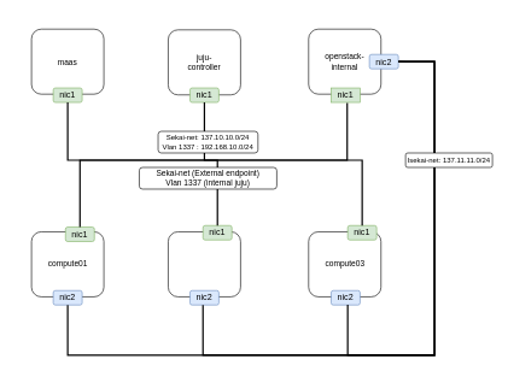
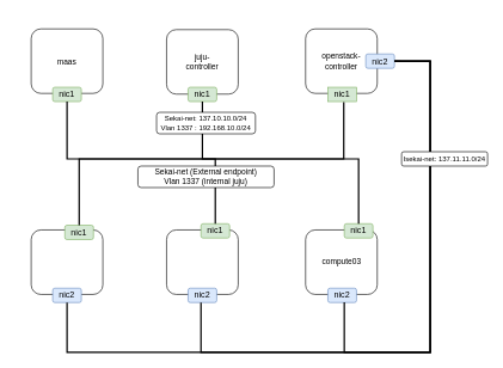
- <mxCell id="10" value="openstack-internal" style="text;html=1;strokeColor=none;fillColor=none;align=center;verticalAlign=middle;whiteSpace=wrap;rounded=0;fontSize=11;fontFamily=Helvetica;fontColor=default;" vertex="1" parent="6"><mxGeometry x="34" y="49.12" width="60" height="30" as="geometry" /></mxCell>
+ <mxCell id="10" value="openstack-controller" style="text;html=1;strokeColor=none;fillColor=none;align=center;verticalAlign=middle;whiteSpace=wrap;rounded=0;fontSize=11;fontFamily=Helvetica;fontColor=default;" vertex="1" parent="6"><mxGeometry x="34" y="49.12" width="60" height="30" as="geometry" /></mxCell>
- <mxCell id="39" value="&lt;font style=&quot;font-size: 10px;&quot;&gt;Sekai-net: 137.10.10.0/24&lt;br&gt;Vlan 1337 : 192.168.10.0/24&lt;br&gt;&lt;/font&gt;" style="text;html=1;strokeColor=default;fillColor=default;align=center;verticalAlign=middle;whiteSpace=wrap;rounded=1;fontSize=11;fontFamily=Helvetica;fontColor=default;strokeWidth=1;" vertex="1" parent="1"><mxGeometry x="218" y="181" width="138" height="30" as="geometry" /></mxCell>
+ <mxCell id="39" value="&lt;font style=&quot;font-size: 10px;&quot;&gt;Sekai-net: 137.10.10.0/24&lt;br&gt;Vlan 1337 : 192.168.10.0/24&lt;br&gt;&lt;/font&gt;" style="text;html=1;strokeColor=default;fillColor=default;align=center;verticalAlign=middle;whiteSpace=wrap;rounded=1;fontSize=11;fontFamily=Helvetica;fontColor=default;strokeWidth=1;" vertex="1" parent="1"><mxGeometry x="218" y="156" width="138" height="30" as="geometry" /></mxCell>
- <mxCell id="25" value="compute01" style="text;html=1;align=center;verticalAlign=middle;resizable=0;points=[];autosize=1;strokeColor=none;fillColor=none;fontSize=11;fontFamily=Helvetica;fontColor=default;" vertex="1" parent="21"><mxGeometry x="24" y="49.12" width="80" height="30" as="geometry" /></mxCell>
